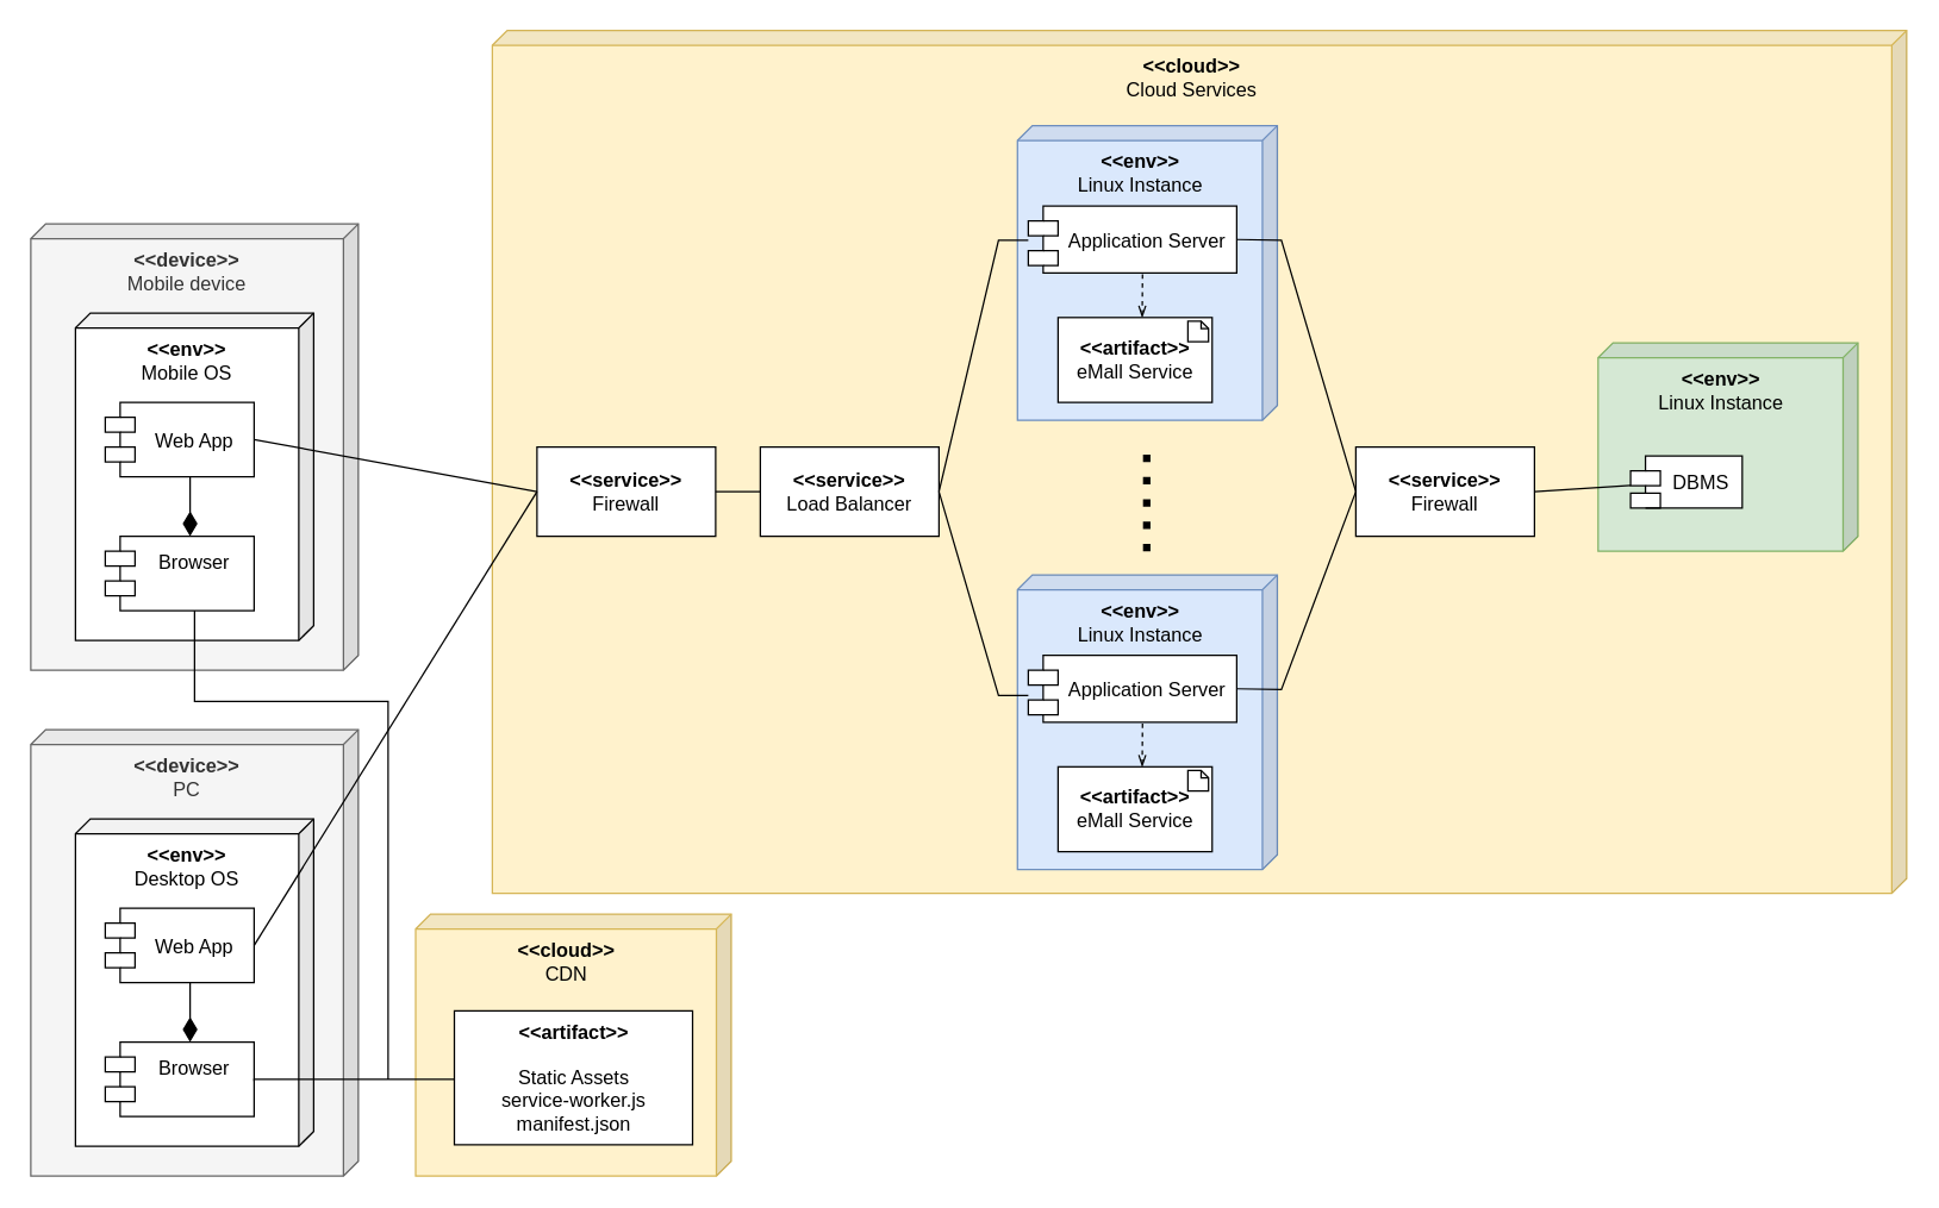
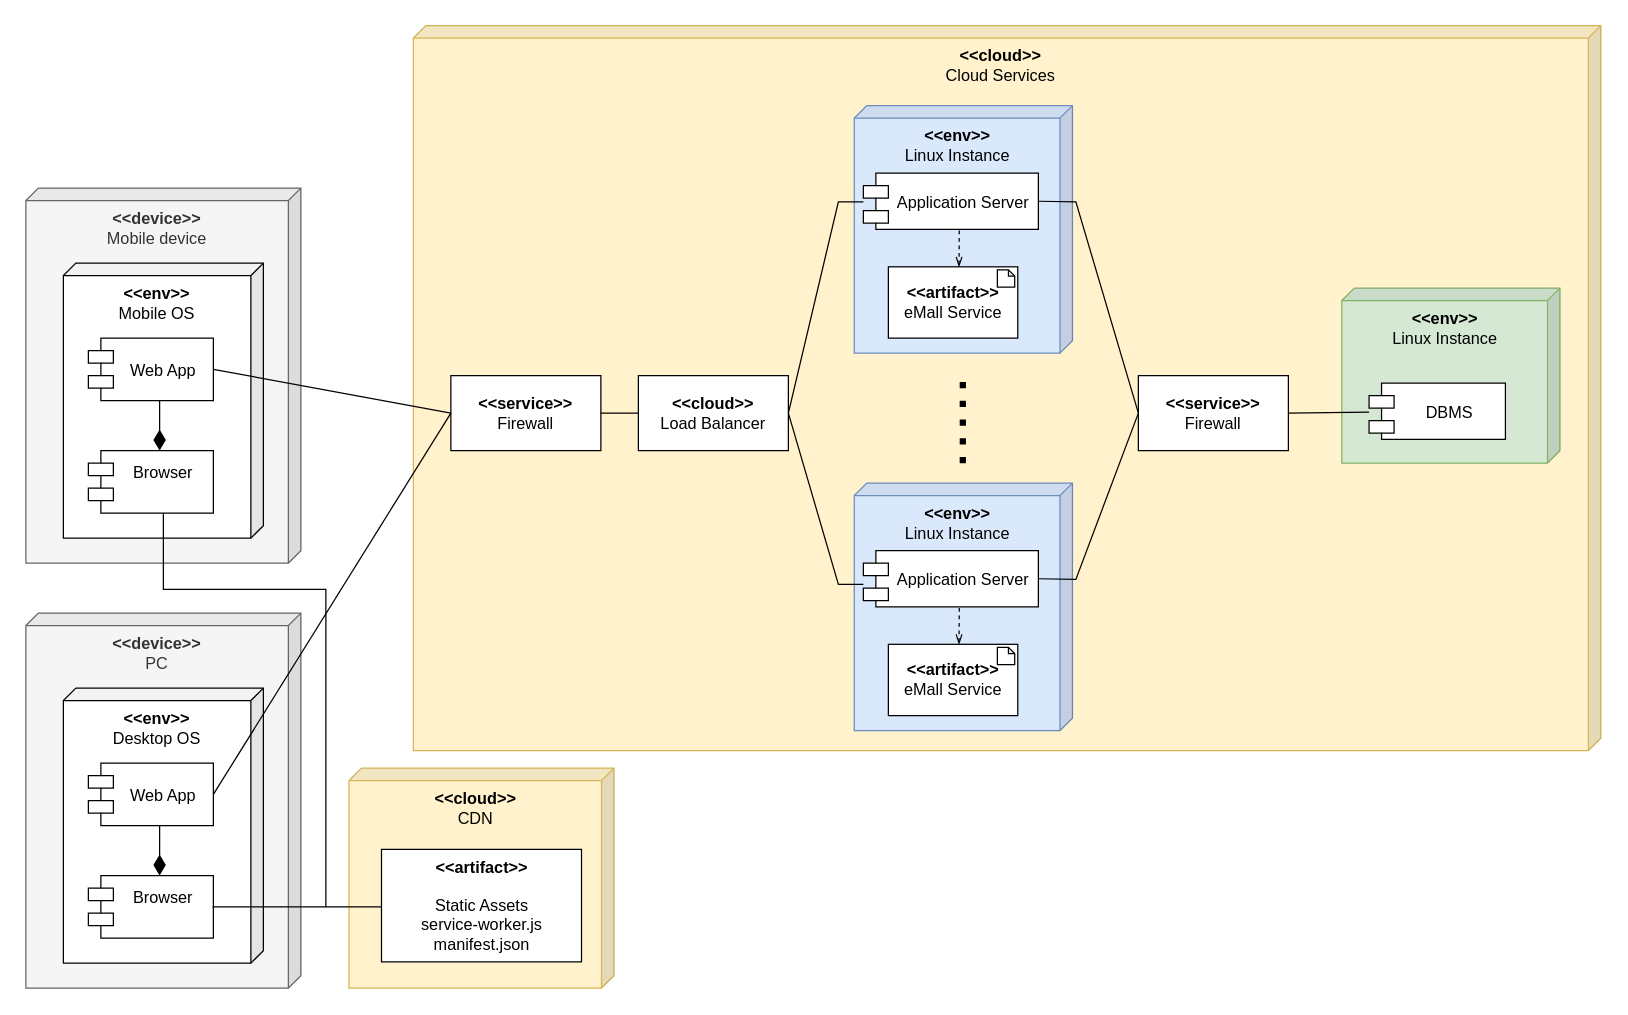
- <mxCell id="30" value="DBMS" style="shape=module;align=left;spacingLeft=20;align=center;verticalAlign=middle;fillColor=#FFFFFF;fontSize=13;" vertex="1" parent="28"><mxGeometry x="54.545" y="146" width="75" height="35" as="geometry" /></mxCell>
+ <mxCell id="30" value="DBMS" style="shape=module;align=left;spacingLeft=20;align=center;verticalAlign=middle;fillColor=#FFFFFF;fontSize=13;" vertex="1" parent="28"><mxGeometry x="54.545" y="146" width="109.091" height="45" as="geometry" /></mxCell>
- <mxCell id="20" value="&lt;b&gt;&amp;lt;&amp;lt;service&amp;gt;&amp;gt;&lt;/b&gt;&lt;br&gt;Load Balancer" style="rounded=0;whiteSpace=wrap;html=1;fontSize=13;fillColor=#FFFFFF;" vertex="1" parent="1"><mxGeometry x="510" y="300" width="120" height="60" as="geometry" /></mxCell>
+ <mxCell id="20" value="&lt;b&gt;&amp;lt;&amp;lt;cloud&amp;gt;&amp;gt;&lt;/b&gt;&lt;br&gt;Load Balancer" style="rounded=0;whiteSpace=wrap;html=1;fontSize=13;fillColor=#FFFFFF;" vertex="1" parent="1"><mxGeometry x="510" y="300" width="120" height="60" as="geometry" /></mxCell>
